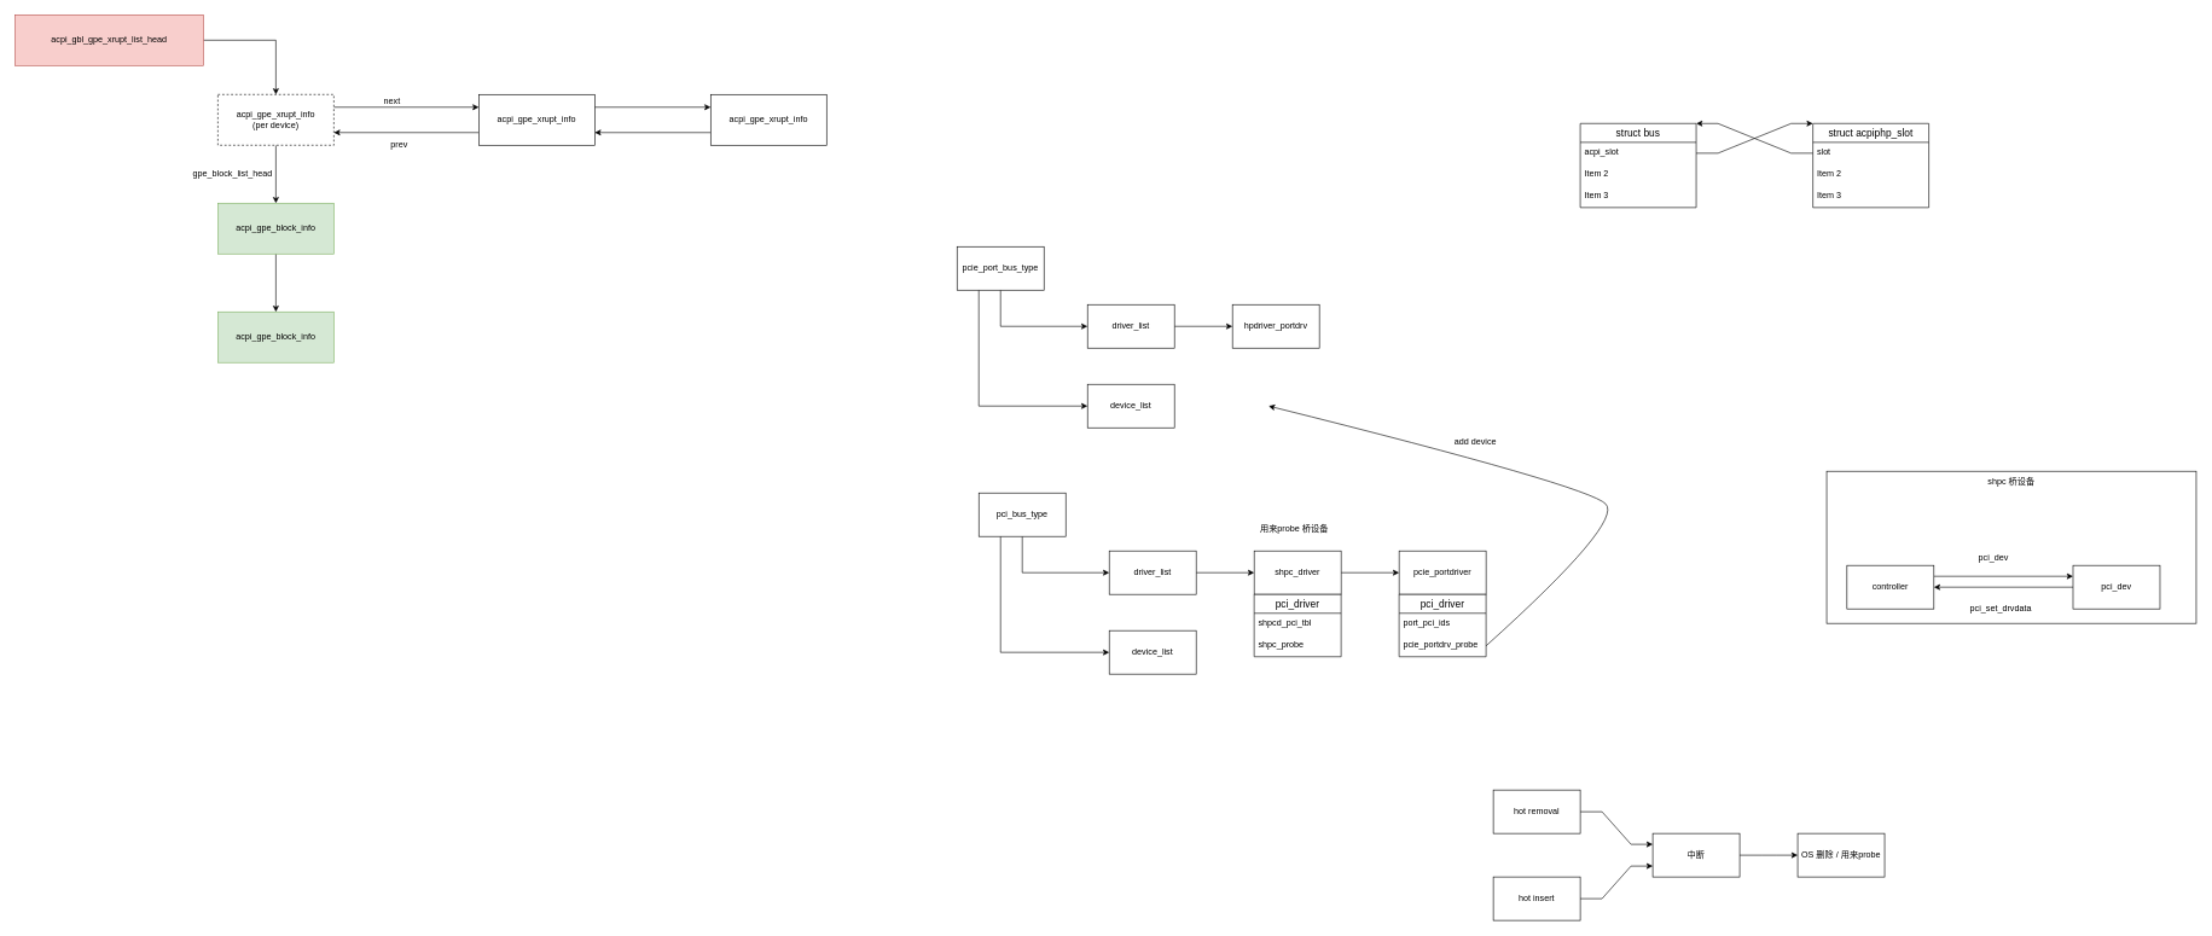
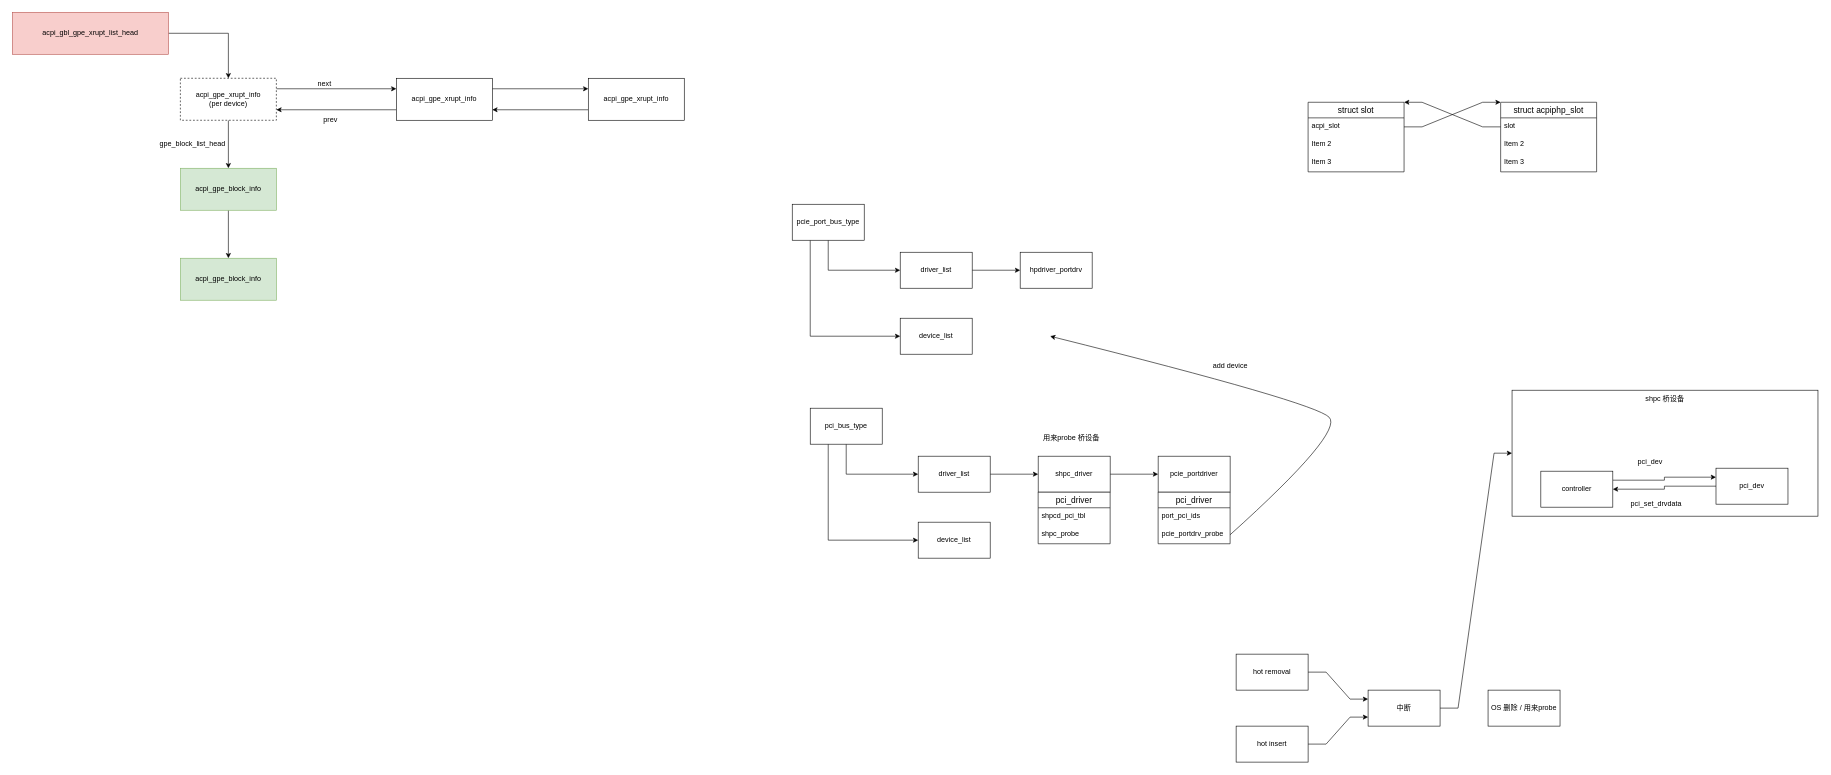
- <mxCell id="50" value="struct bus" style="swimlane;fontStyle=0;childLayout=stackLayout;horizontal=1;startSize=26;horizontalStack=0;resizeParent=1;resizeParentMax=0;resizeLast=0;collapsible=1;marginBottom=0;align=center;fontSize=14;" vertex="1" parent="1"><mxGeometry x="2180" y="170" width="160" height="116" as="geometry" /></mxCell>
+ <mxCell id="50" value="struct slot" style="swimlane;fontStyle=0;childLayout=stackLayout;horizontal=1;startSize=26;horizontalStack=0;resizeParent=1;resizeParentMax=0;resizeLast=0;collapsible=1;marginBottom=0;align=center;fontSize=14;" vertex="1" parent="1"><mxGeometry x="2180" y="170" width="160" height="116" as="geometry" /></mxCell>
- <mxCell id="49" value="add device" style="text;html=1;align=center;verticalAlign=middle;resizable=0;points=[];autosize=1;" vertex="1" parent="1"><mxGeometry x="2000" y="600" width="70" height="20" as="geometry" /></mxCell>
+ <mxCell id="49" value="add device" style="text;html=1;align=center;verticalAlign=middle;resizable=0;points=[];autosize=1;" vertex="1" parent="1"><mxGeometry x="2015" y="600" width="70" height="20" as="geometry" /></mxCell>
- <mxCell id="38" value="controller" style="rounded=0;whiteSpace=wrap;html=1;" vertex="1" parent="1"><mxGeometry x="2548" y="780" width="120" height="60" as="geometry" /></mxCell>
+ <mxCell id="38" value="controller" style="rounded=0;whiteSpace=wrap;html=1;" vertex="1" parent="1"><mxGeometry x="2568" y="785" width="120" height="60" as="geometry" /></mxCell>
- <mxCell id="64" value="" style="edgeStyle=entityRelationEdgeStyle;rounded=0;orthogonalLoop=1;jettySize=auto;html=1;" edge="1" parent="1" source="65" target="66"><mxGeometry relative="1" as="geometry" /></mxCell>
+ <mxCell id="64" value="" style="edgeStyle=entityRelationEdgeStyle;rounded=0;orthogonalLoop=1;jettySize=auto;html=1;" edge="1" parent="1" source="65" target="34"><mxGeometry relative="1" as="geometry" /></mxCell>
